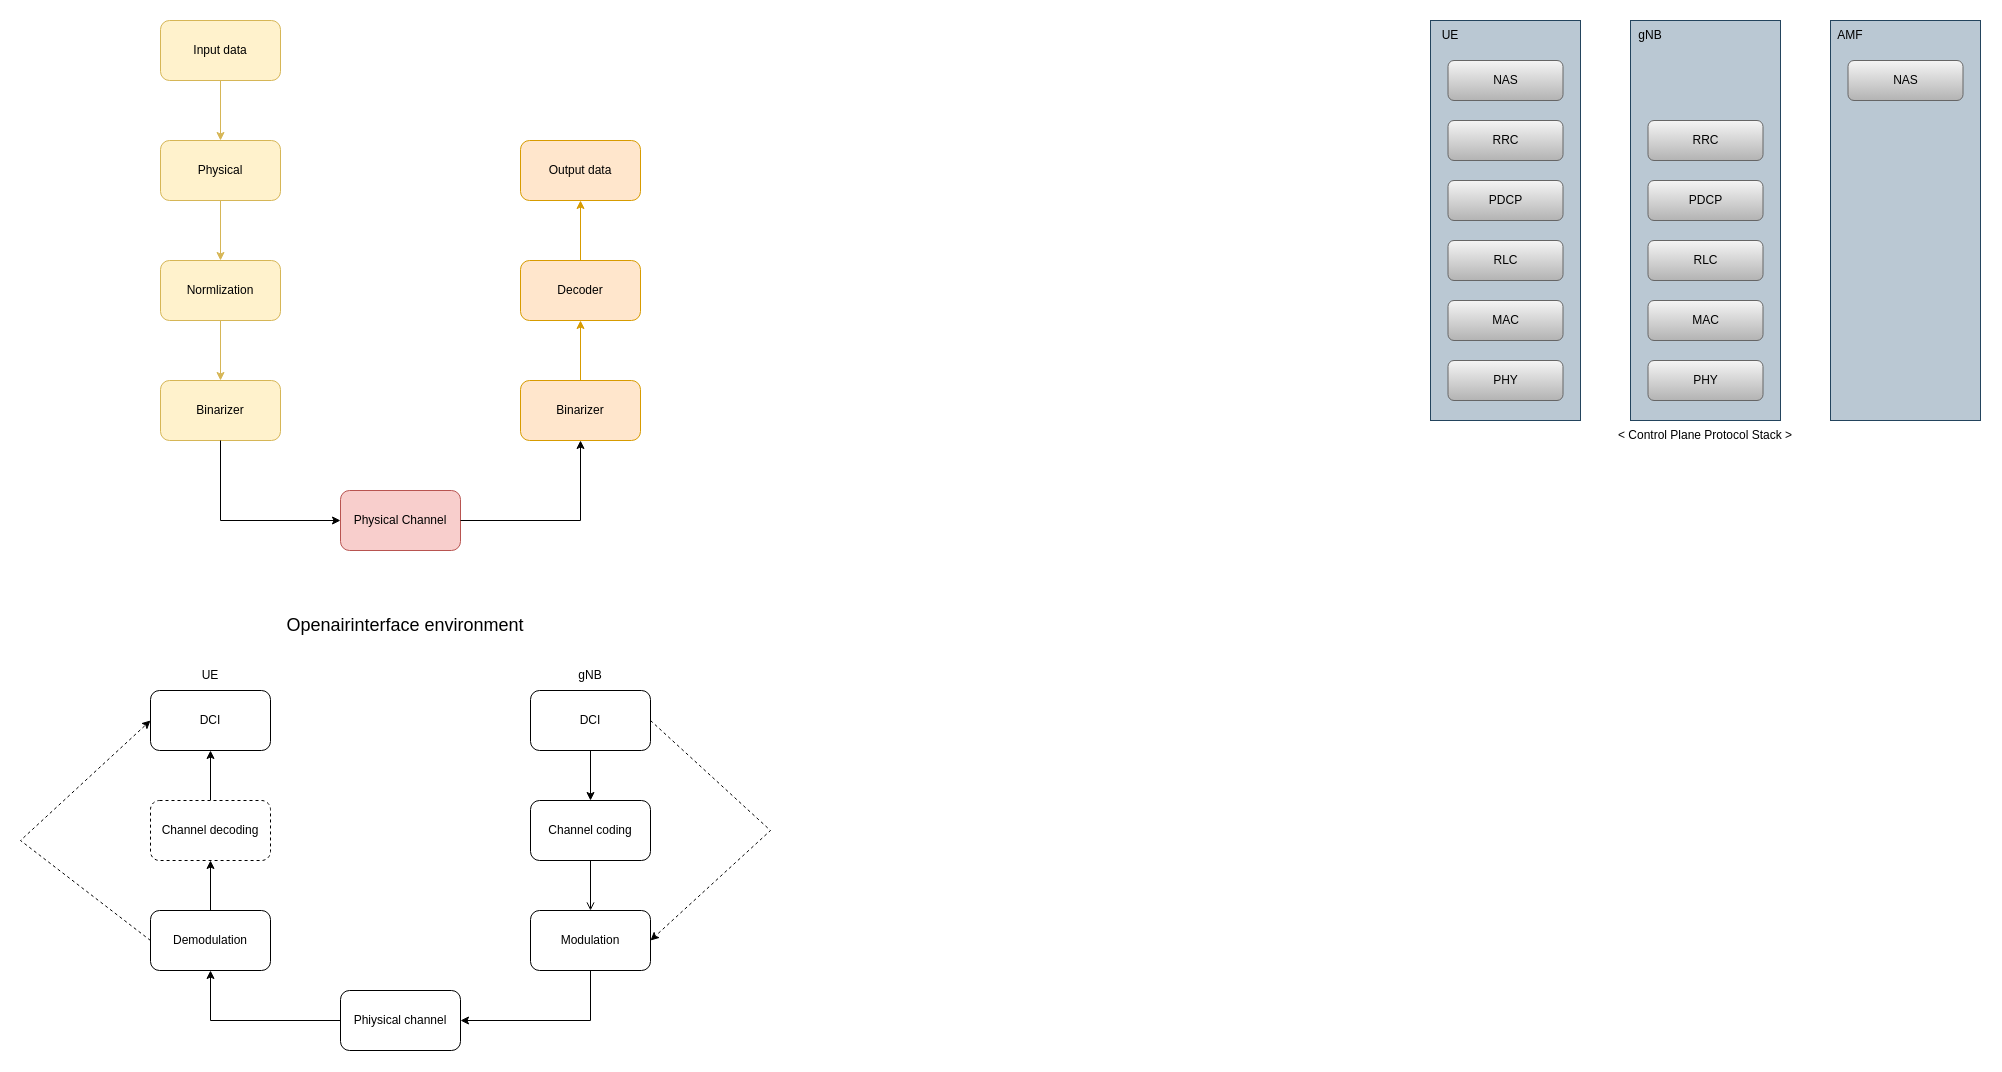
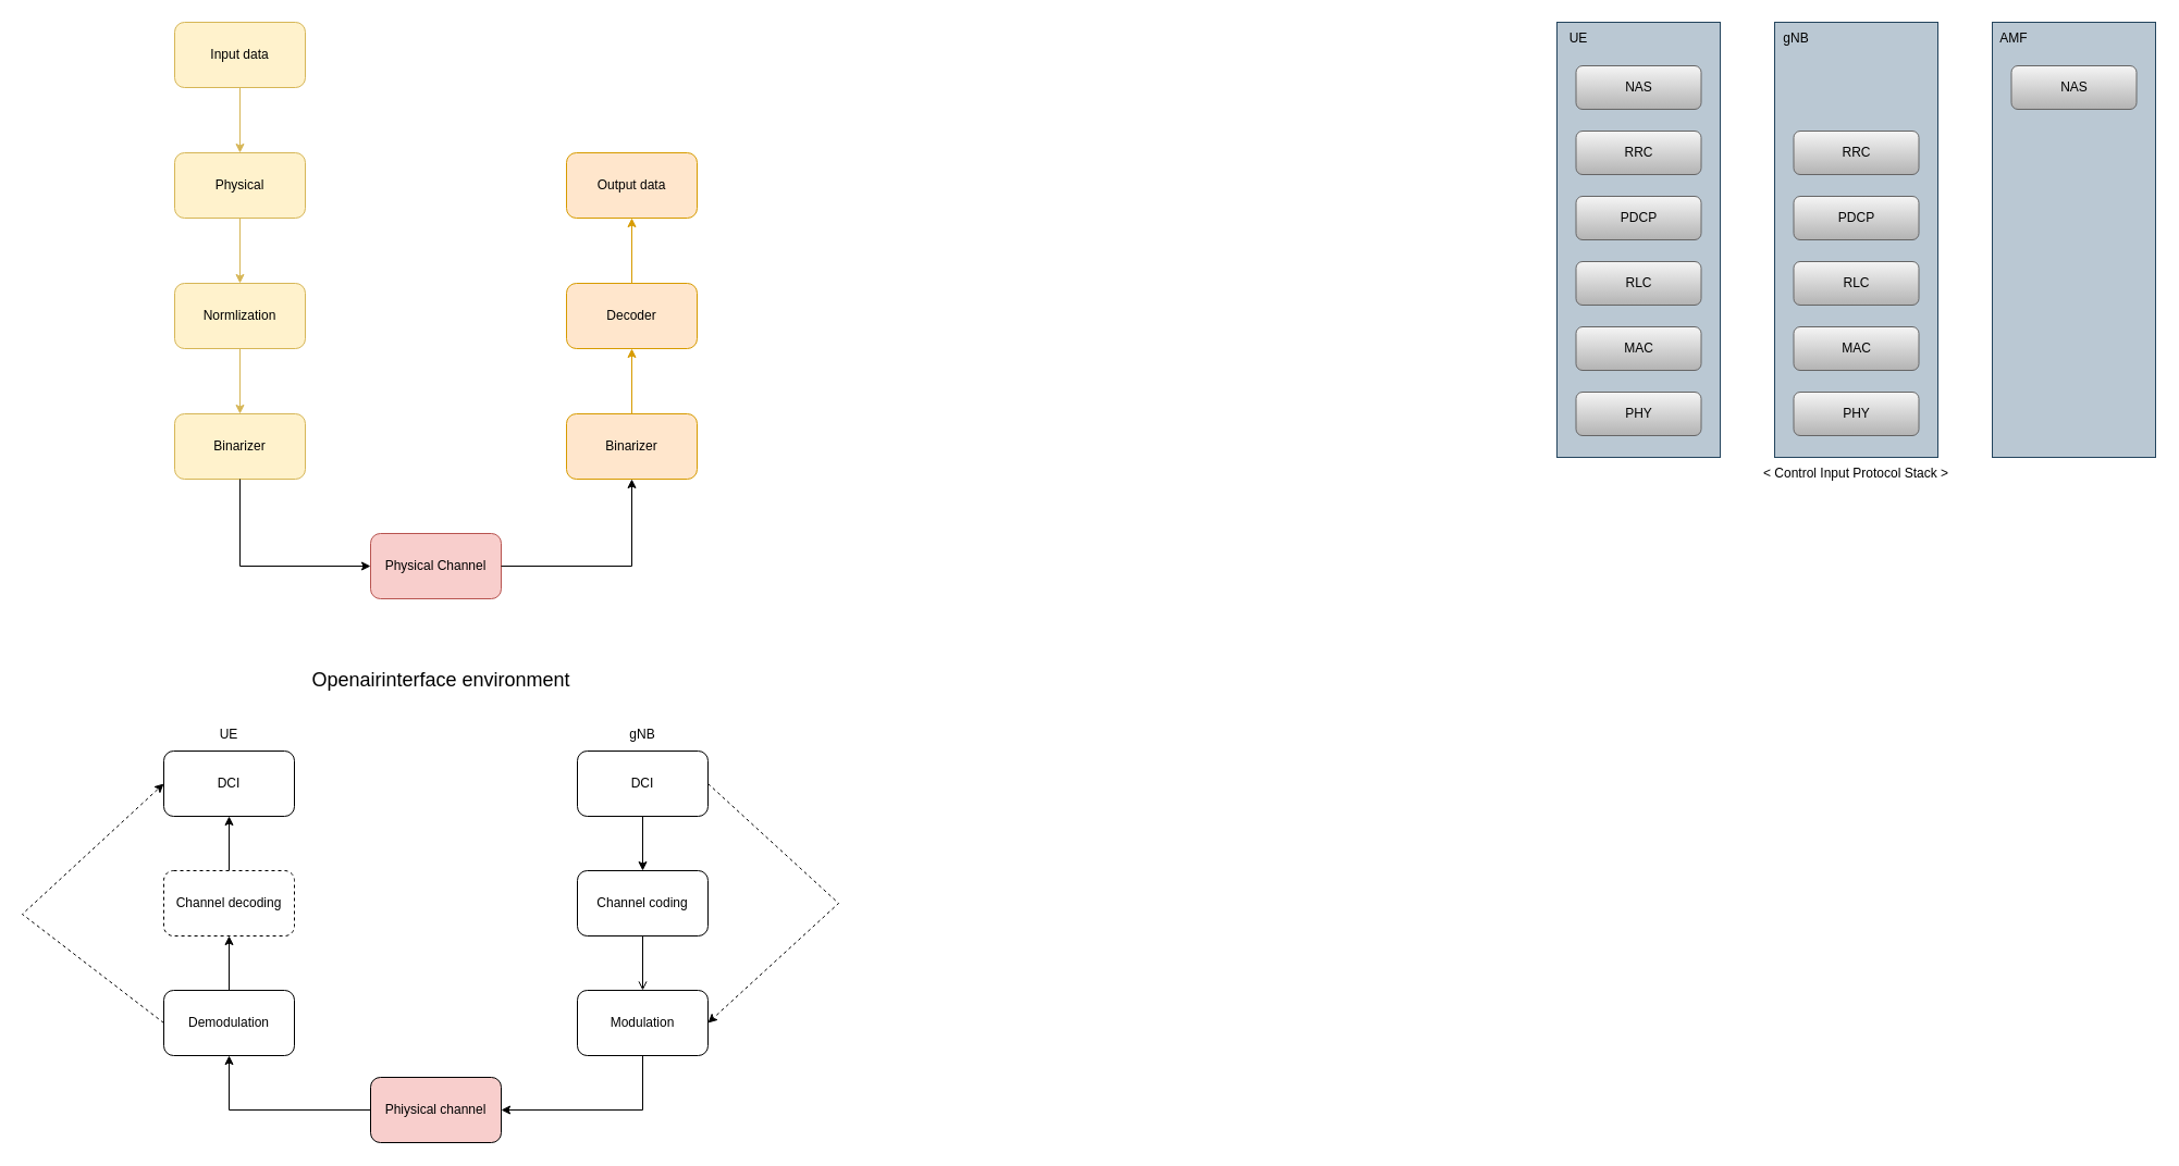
- <mxCell id="57" value="&amp;lt; Control Plane Protocol Stack &amp;gt;" style="text;html=1;strokeColor=none;fillColor=none;align=center;verticalAlign=middle;whiteSpace=wrap;rounded=0;" vertex="1" parent="1"><mxGeometry x="1610" y="420" width="190" height="30" as="geometry" /></mxCell>
+ <mxCell id="57" value="&amp;lt; Control Input Protocol Stack &amp;gt;" style="text;html=1;strokeColor=none;fillColor=none;align=center;verticalAlign=middle;whiteSpace=wrap;rounded=0;" vertex="1" parent="1"><mxGeometry x="1610" y="420" width="190" height="30" as="geometry" /></mxCell>
- <mxCell id="25" value="Phiysical channel" style="rounded=1;whiteSpace=wrap;html=1;" vertex="1" parent="1"><mxGeometry x="340" y="990" width="120" height="60" as="geometry" /></mxCell>
+ <mxCell id="25" value="Phiysical channel" style="rounded=1;whiteSpace=wrap;html=1;fillColor=#f8cecc;" vertex="1" parent="1"><mxGeometry x="340" y="990" width="120" height="60" as="geometry" /></mxCell>
